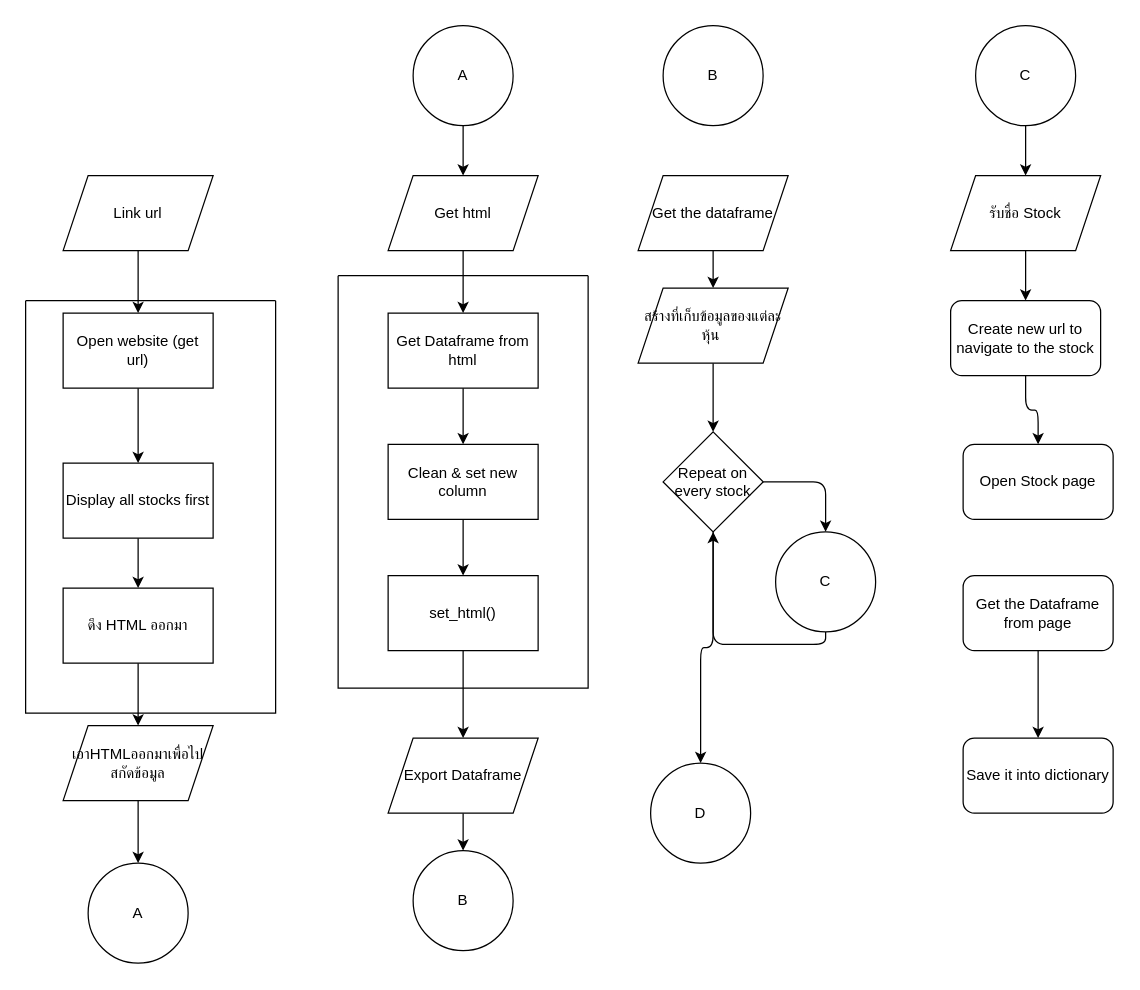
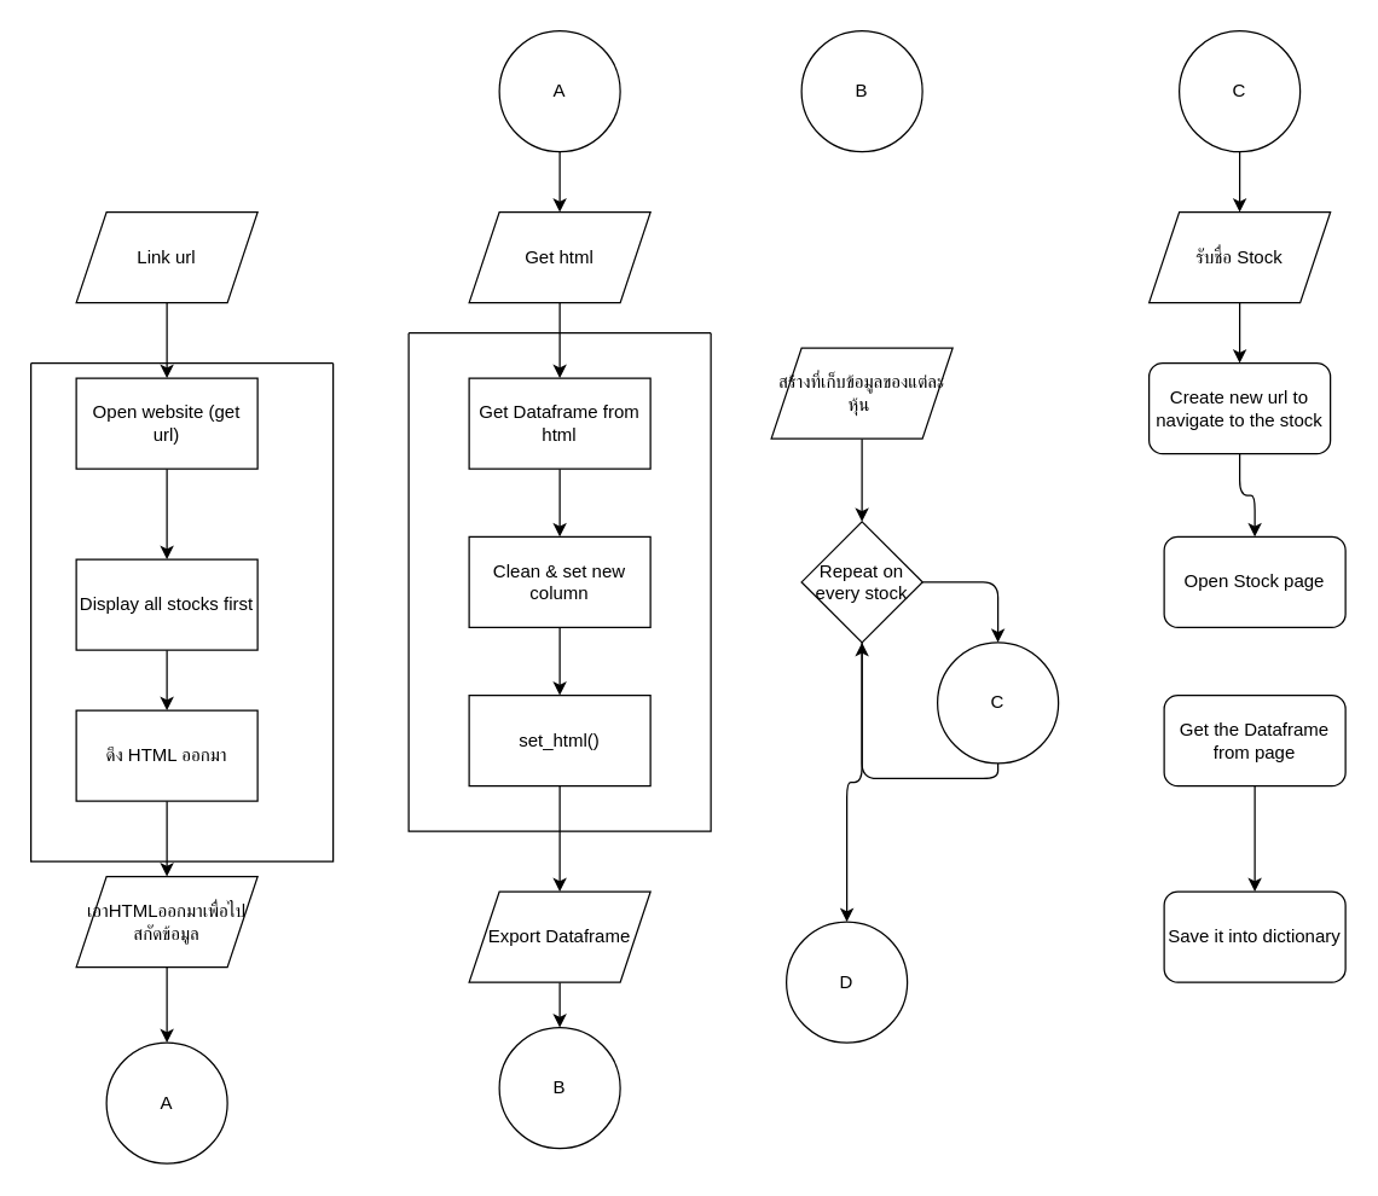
- <mxCell id="30" value="Get the dataframe" style="shape=parallelogram;perimeter=parallelogramPerimeter;whiteSpace=wrap;html=1;fixedSize=1;" vertex="1" parent="1"><mxGeometry x="510" y="140" width="120" height="60" as="geometry" /></mxCell>
- <mxCell id="29" value="" style="edgeStyle=none;html=1;" edge="1" parent="1" source="30" target="32"><mxGeometry relative="1" as="geometry" /></mxCell>
